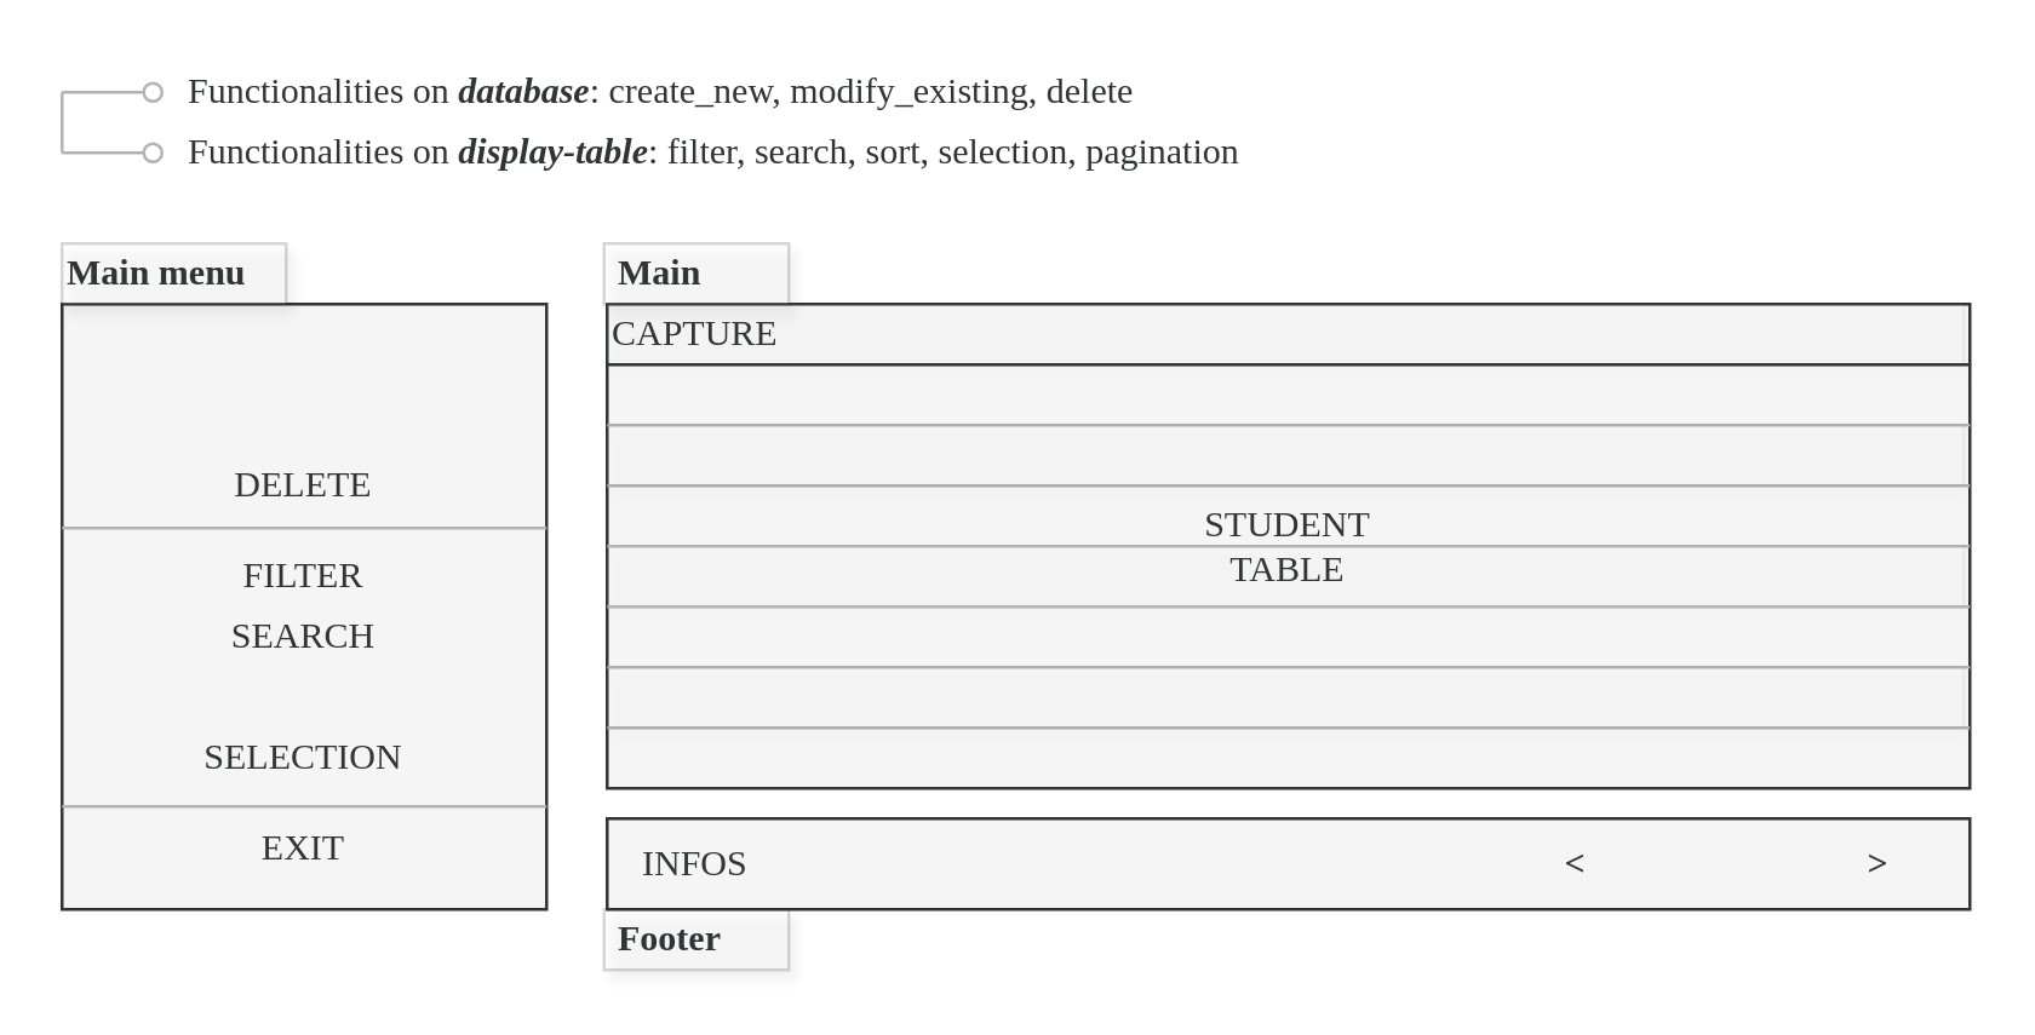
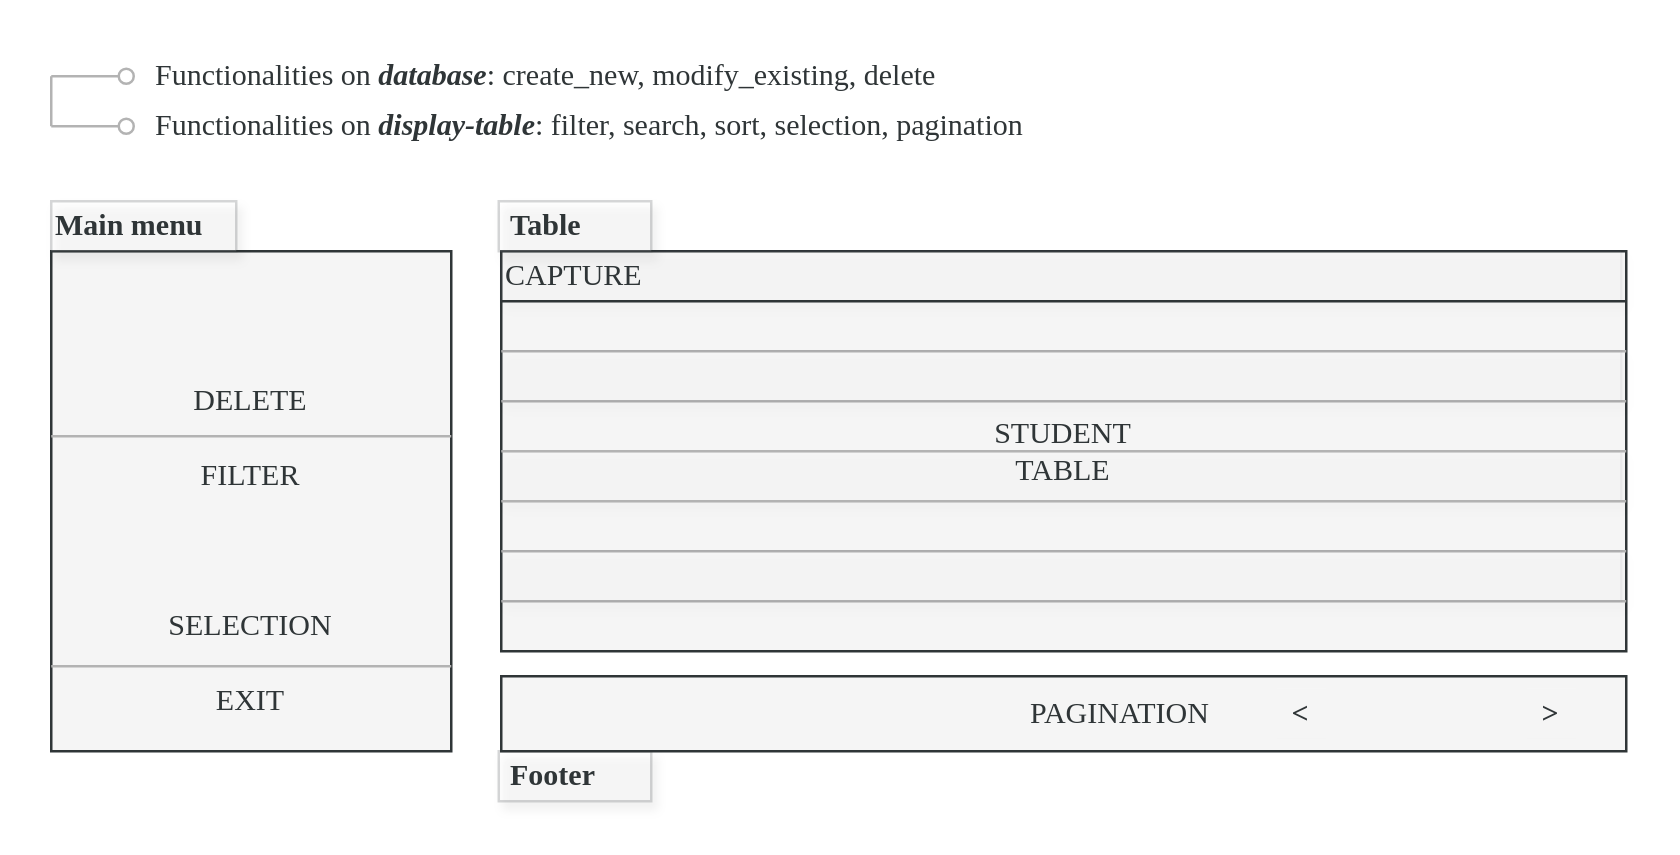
- <mxCell id="8" value="Main" style="text;html=1;strokeColor=none;fillColor=none;align=left;verticalAlign=middle;whiteSpace=wrap;rounded=0;fontFamily=Fira Code;fontSource=https%3A%2F%2Ffonts.googleapis.com%2Fcss2%3Ffamily%3DFira%2BCode%3Awght%40300%26display%3Dswap';fontColor=#2F3537;fontStyle=1" vertex="1" parent="1"><mxGeometry x="202" y="80" width="110" height="20" as="geometry" /></mxCell>
+ <mxCell id="8" value="Table" style="text;html=1;strokeColor=none;fillColor=none;align=left;verticalAlign=middle;whiteSpace=wrap;rounded=0;fontFamily=Fira Code;fontSource=https%3A%2F%2Ffonts.googleapis.com%2Fcss2%3Ffamily%3DFira%2BCode%3Awght%40300%26display%3Dswap';fontColor=#2F3537;fontStyle=1" vertex="1" parent="1"><mxGeometry x="202" y="80" width="110" height="20" as="geometry" /></mxCell>
- <mxCell id="15" value="SEARCH" style="text;html=1;strokeColor=none;fillColor=none;align=center;verticalAlign=middle;whiteSpace=wrap;rounded=0;fontFamily=Fira Code;fontSource=https%3A%2F%2Ffonts.googleapis.com%2Fcss2%3Ffamily%3DFira%2BCode%3Awght%40300%26display%3Dswap';fontColor=#2F3537;" vertex="1" parent="1"><mxGeometry x="20" y="200" width="160" height="20" as="geometry" /></mxCell>
- <mxCell id="29" value="INFOS" style="text;html=1;strokeColor=none;fillColor=none;align=left;verticalAlign=middle;whiteSpace=wrap;rounded=0;fontFamily=Fira Code;fontSource=https%3A%2F%2Ffonts.googleapis.com%2Fcss2%3Ffamily%3DFira%2BCode%3Awght%40300%26display%3Dswap';fontColor=#2F3537;" vertex="1" parent="1"><mxGeometry x="210" y="275" width="80" height="20" as="geometry" /></mxCell>
+ <mxCell id="23" value="PAGINATION" style="text;html=1;strokeColor=none;fillColor=none;align=left;verticalAlign=middle;whiteSpace=wrap;rounded=0;fontFamily=Fira Code;fontSource=https%3A%2F%2Ffonts.googleapis.com%2Fcss2%3Ffamily%3DFira%2BCode%3Awght%40300%26display%3Dswap';fontColor=#2F3537;" vertex="1" parent="1"><mxGeometry x="410" y="275" width="80" height="20" as="geometry" /></mxCell>
